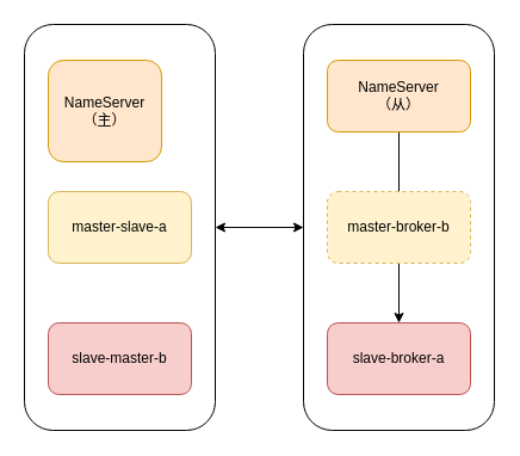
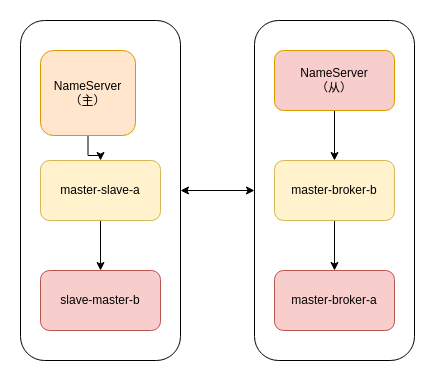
- <mxCell id="11" value="NameServer&lt;br&gt;（从）" style="rounded=1;whiteSpace=wrap;html=1;fillColor=#ffe6cc;strokeColor=#d79b00;" parent="1" vertex="1"><mxGeometry x="274" y="50" width="120" height="60" as="geometry" /></mxCell>
+ <mxCell id="11" value="NameServer&lt;br&gt;（从）" style="rounded=1;whiteSpace=wrap;html=1;fillColor=#f8cecc;strokeColor=#d79b00;" parent="1" vertex="1"><mxGeometry x="274" y="50" width="120" height="60" as="geometry" /></mxCell>
+ <mxCell id="3" style="edgeStyle=orthogonalEdgeStyle;rounded=0;orthogonalLoop=1;jettySize=auto;html=1;exitX=0.5;exitY=1;exitDx=0;exitDy=0;" parent="1" source="4" target="6" edge="1"><mxGeometry relative="1" as="geometry" /></mxCell>
- <mxCell id="10" style="edgeStyle=orthogonalEdgeStyle;rounded=0;orthogonalLoop=1;jettySize=auto;html=1;exitX=0.5;exitY=1;exitDx=0;exitDy=0;endArrow=none;" parent="1" source="11" target="13" edge="1"><mxGeometry relative="1" as="geometry" /></mxCell>
+ <mxCell id="10" style="edgeStyle=orthogonalEdgeStyle;rounded=0;orthogonalLoop=1;jettySize=auto;html=1;exitX=0.5;exitY=1;exitDx=0;exitDy=0;" parent="1" source="11" target="13" edge="1"><mxGeometry relative="1" as="geometry" /></mxCell>
- <mxCell id="13" value="master-broker-b" style="rounded=1;whiteSpace=wrap;html=1;fillColor=#fff2cc;strokeColor=#d6b656;dashed=1;" parent="1" vertex="1"><mxGeometry x="274" y="160" width="120" height="60" as="geometry" /></mxCell>
+ <mxCell id="13" value="master-broker-b" style="rounded=1;whiteSpace=wrap;html=1;fillColor=#fff2cc;strokeColor=#d6b656;" parent="1" vertex="1"><mxGeometry x="274" y="160" width="120" height="60" as="geometry" /></mxCell>
+ <mxCell id="5" style="edgeStyle=orthogonalEdgeStyle;rounded=0;orthogonalLoop=1;jettySize=auto;html=1;exitX=0.5;exitY=1;exitDx=0;exitDy=0;" parent="1" source="6" target="7" edge="1"><mxGeometry relative="1" as="geometry" /></mxCell>
- <mxCell id="14" value="slave-broker-a" style="rounded=1;whiteSpace=wrap;html=1;fillColor=#f8cecc;strokeColor=#b85450;" parent="1" vertex="1"><mxGeometry x="274" y="270" width="120" height="60" as="geometry" /></mxCell>
+ <mxCell id="14" value="master-broker-a" style="rounded=1;whiteSpace=wrap;html=1;fillColor=#f8cecc;strokeColor=#b85450;" parent="1" vertex="1"><mxGeometry x="274" y="270" width="120" height="60" as="geometry" /></mxCell>
